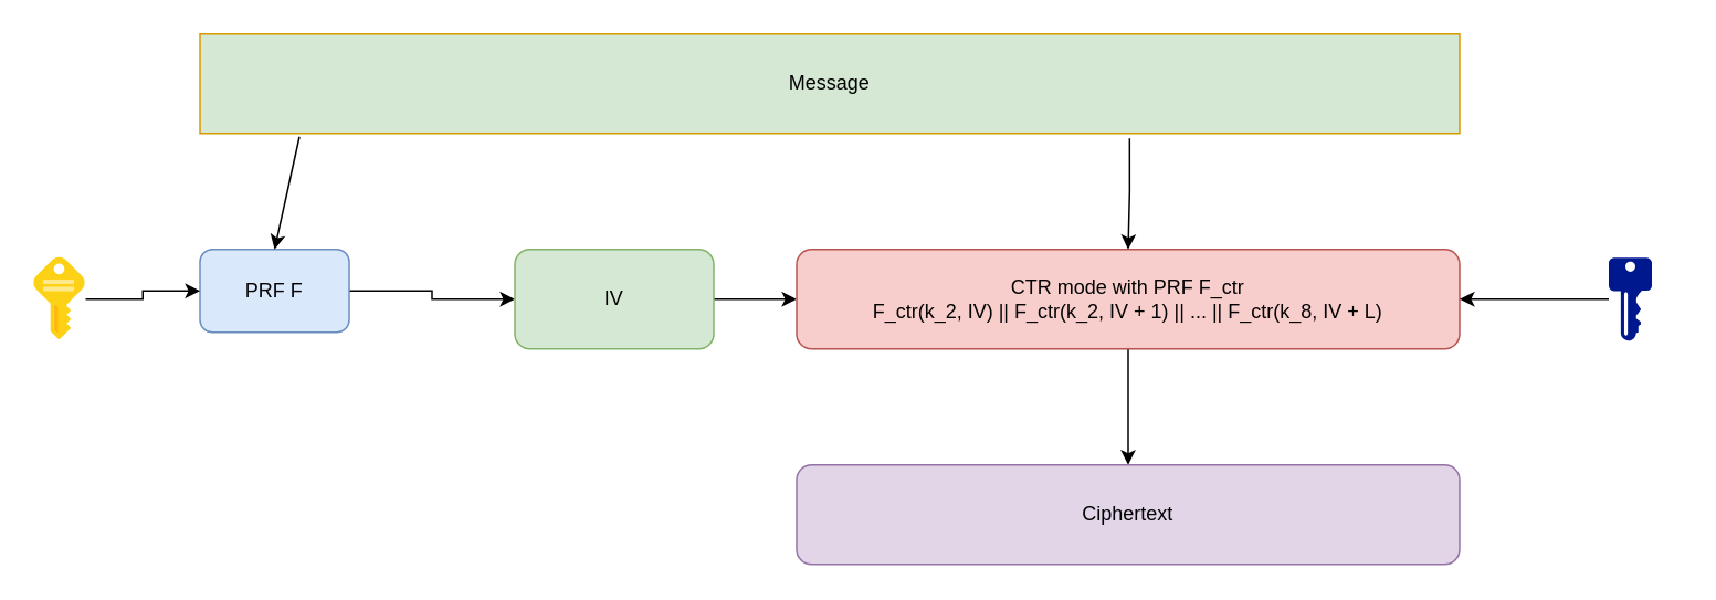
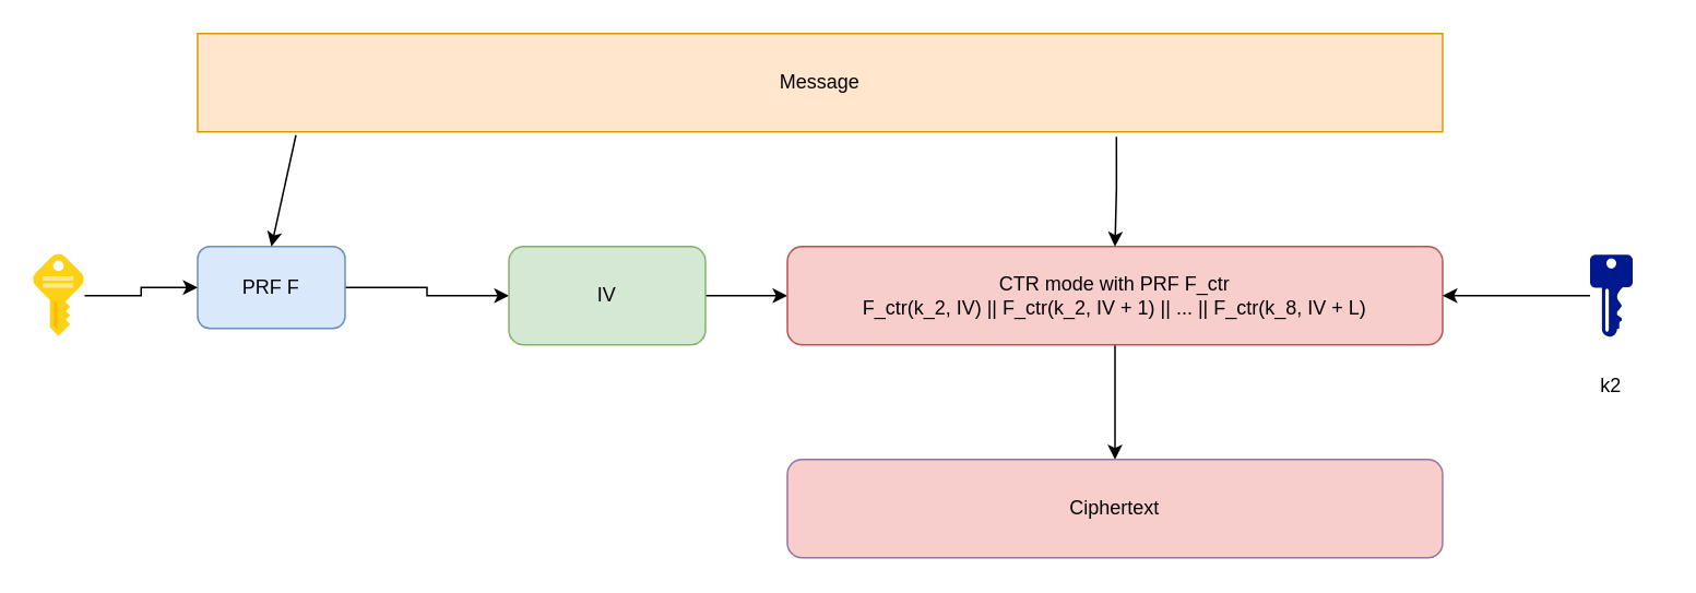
- <mxCell id="2" value="Message" style="rounded=0;whiteSpace=wrap;html=1;fillColor=#d5e8d4;strokeColor=#d79b00;" vertex="1" parent="1"><mxGeometry x="120" y="20" width="760" height="60" as="geometry" /></mxCell>
+ <mxCell id="2" value="Message" style="rounded=0;whiteSpace=wrap;html=1;fillColor=#ffe6cc;strokeColor=#d79b00;" vertex="1" parent="1"><mxGeometry x="120" y="20" width="760" height="60" as="geometry" /></mxCell>
+ <mxCell id="16" value="k2" style="text;html=1;align=center;verticalAlign=middle;whiteSpace=wrap;rounded=0;" vertex="1" parent="1"><mxGeometry x="953" y="220" width="60" height="30" as="geometry" /></mxCell>
- <mxCell id="11" value="Ciphertext" style="rounded=1;whiteSpace=wrap;html=1;fillColor=#e1d5e7;strokeColor=#9673a6;" vertex="1" parent="1"><mxGeometry x="480" y="280" width="400" height="60" as="geometry" /></mxCell>
+ <mxCell id="11" value="Ciphertext" style="rounded=1;whiteSpace=wrap;html=1;fillColor=#f8cecc;strokeColor=#9673a6;" vertex="1" parent="1"><mxGeometry x="480" y="280" width="400" height="60" as="geometry" /></mxCell>
